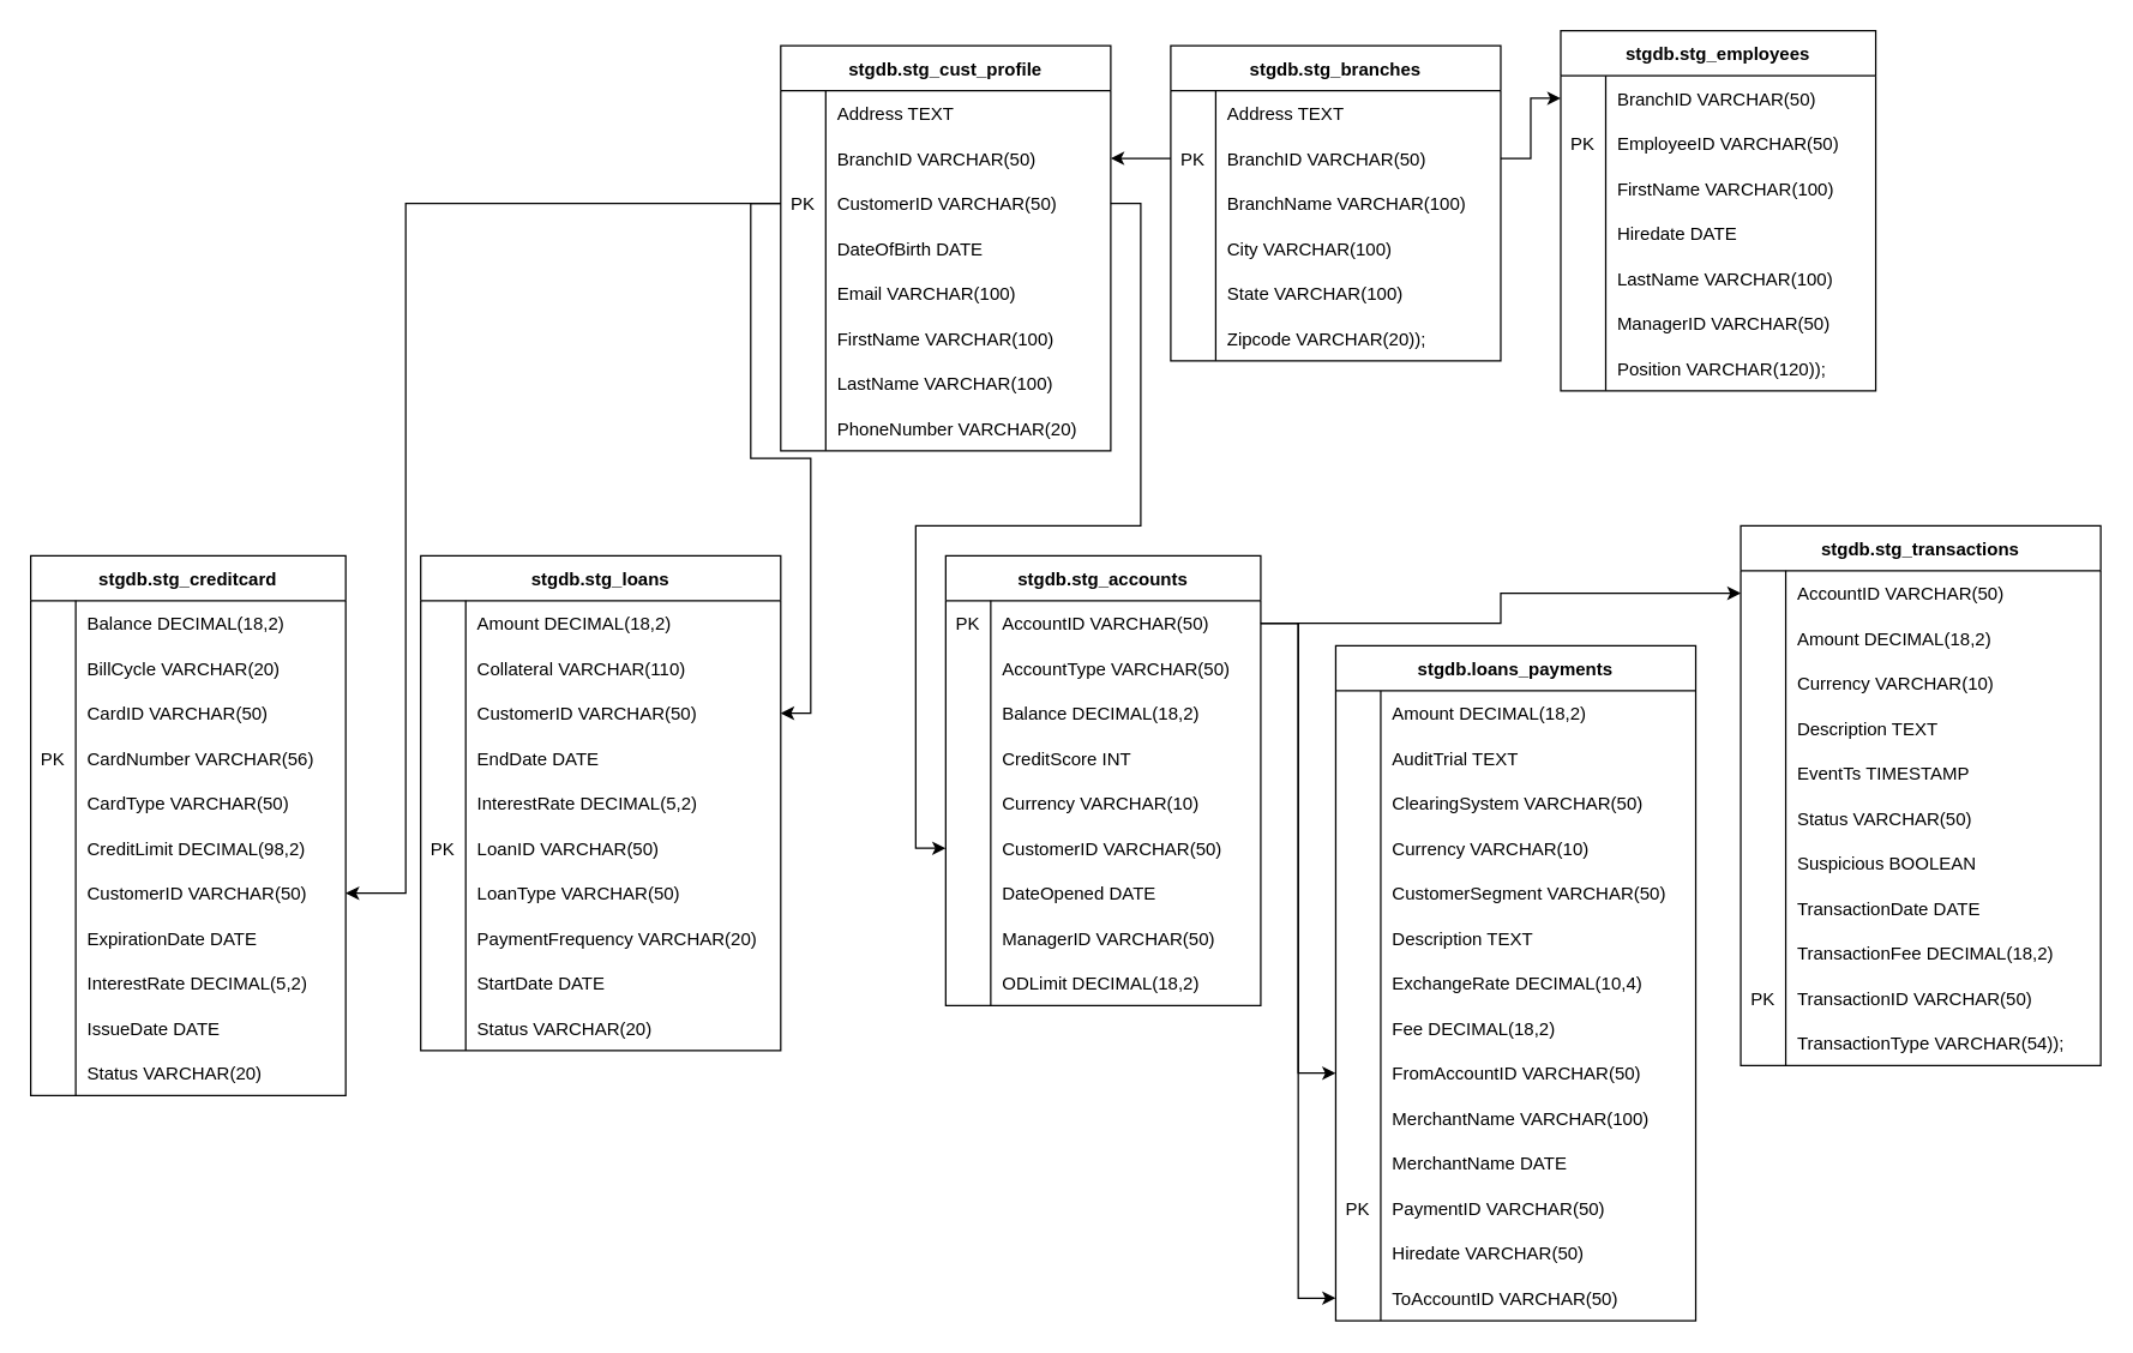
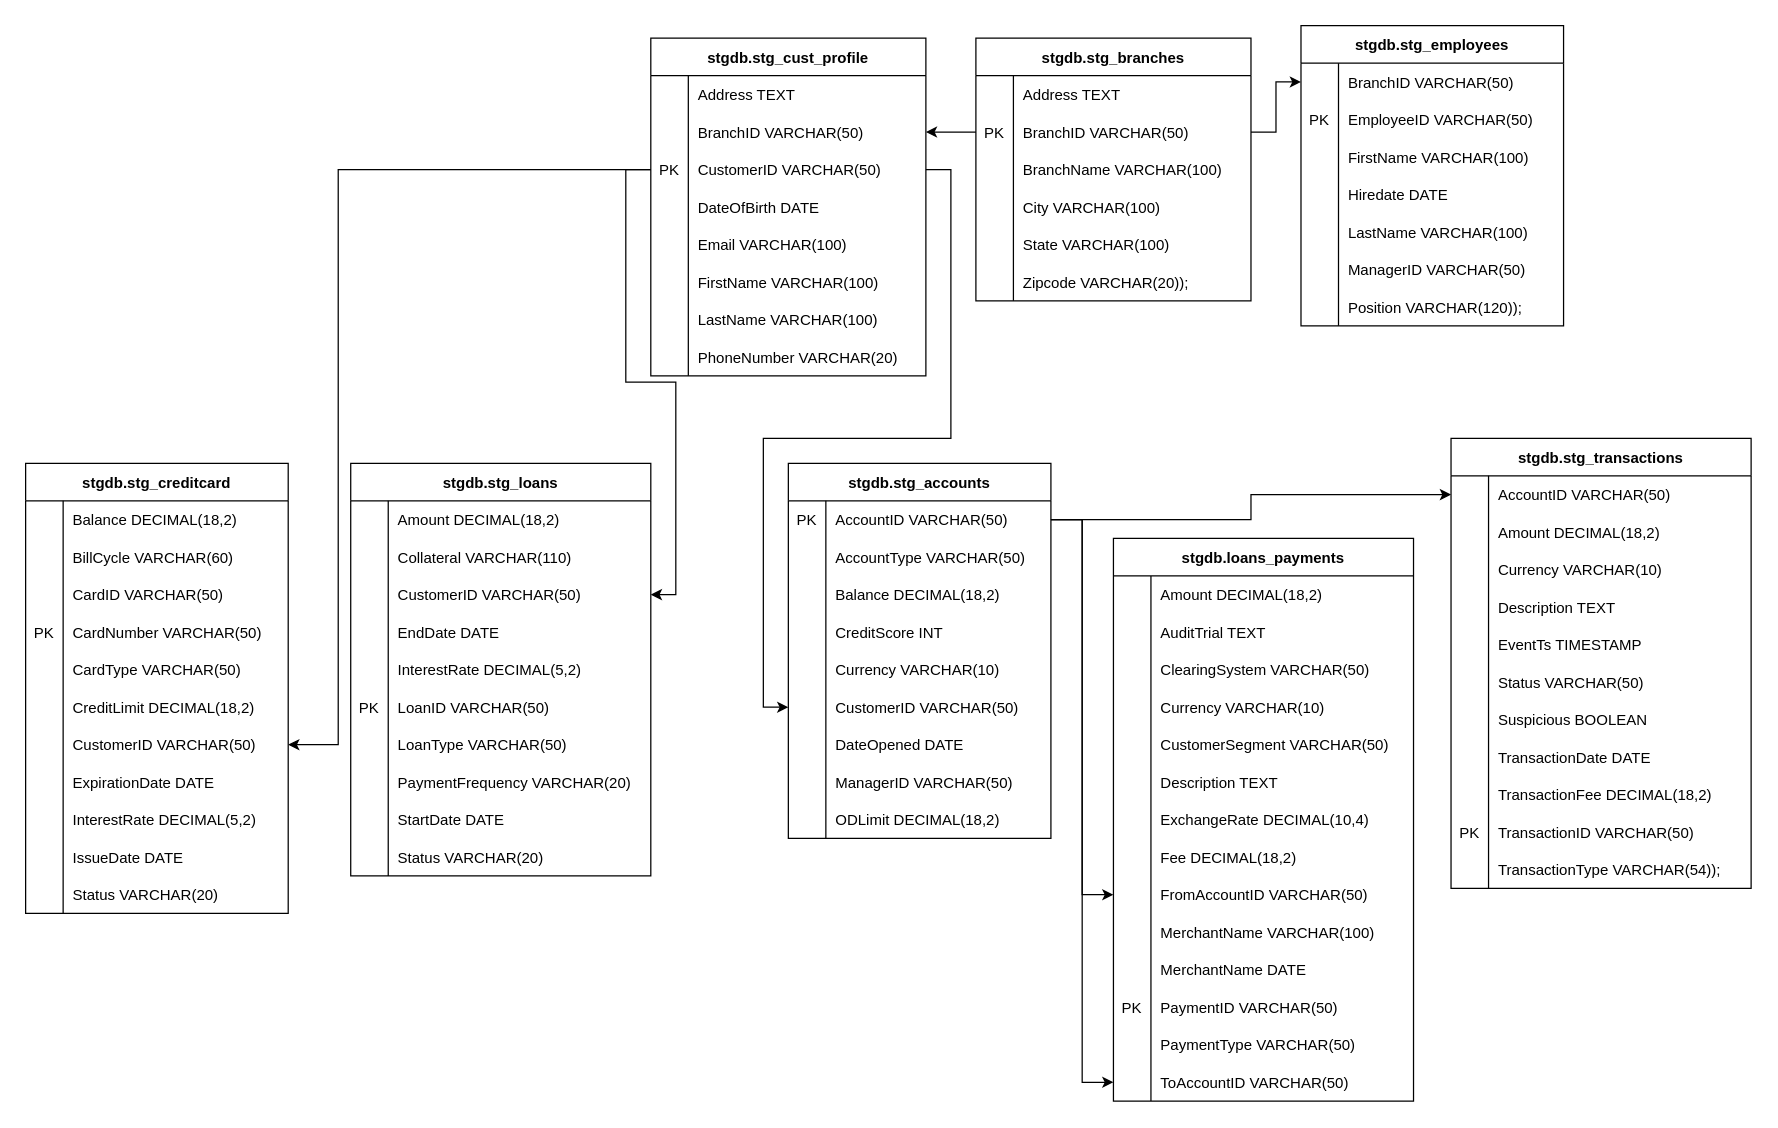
- <mxCell id="113" value="BillCycle VARCHAR(20)" style="shape=partialRectangle;overflow=hidden;connectable=0;fillColor=none;align=left;strokeColor=inherit;top=0;left=0;bottom=0;right=0;spacingLeft=6;" parent="111" vertex="1"><mxGeometry x="30" width="180" height="30" as="geometry"><mxRectangle width="180" height="30" as="alternateBounds" /></mxGeometry></mxCell>
+ <mxCell id="113" value="BillCycle VARCHAR(60)" style="shape=partialRectangle;overflow=hidden;connectable=0;fillColor=none;align=left;strokeColor=inherit;top=0;left=0;bottom=0;right=0;spacingLeft=6;" parent="111" vertex="1"><mxGeometry x="30" width="180" height="30" as="geometry"><mxRectangle width="180" height="30" as="alternateBounds" /></mxGeometry></mxCell>
- <mxCell id="119" value="CardNumber VARCHAR(56)" style="shape=partialRectangle;overflow=hidden;connectable=0;fillColor=none;align=left;strokeColor=inherit;top=0;left=0;bottom=0;right=0;spacingLeft=6;" parent="117" vertex="1"><mxGeometry x="30" width="180" height="30" as="geometry"><mxRectangle width="180" height="30" as="alternateBounds" /></mxGeometry></mxCell>
+ <mxCell id="119" value="CardNumber VARCHAR(50)" style="shape=partialRectangle;overflow=hidden;connectable=0;fillColor=none;align=left;strokeColor=inherit;top=0;left=0;bottom=0;right=0;spacingLeft=6;" parent="117" vertex="1"><mxGeometry x="30" width="180" height="30" as="geometry"><mxRectangle width="180" height="30" as="alternateBounds" /></mxGeometry></mxCell>
- <mxCell id="125" value="CreditLimit DECIMAL(98,2)" style="shape=partialRectangle;overflow=hidden;connectable=0;fillColor=none;align=left;strokeColor=inherit;top=0;left=0;bottom=0;right=0;spacingLeft=6;" parent="123" vertex="1"><mxGeometry x="30" width="180" height="30" as="geometry"><mxRectangle width="180" height="30" as="alternateBounds" /></mxGeometry></mxCell>
+ <mxCell id="125" value="CreditLimit DECIMAL(18,2)" style="shape=partialRectangle;overflow=hidden;connectable=0;fillColor=none;align=left;strokeColor=inherit;top=0;left=0;bottom=0;right=0;spacingLeft=6;" parent="123" vertex="1"><mxGeometry x="30" width="180" height="30" as="geometry"><mxRectangle width="180" height="30" as="alternateBounds" /></mxGeometry></mxCell>
- <mxCell id="103" value="Hiredate VARCHAR(50)" style="shape=partialRectangle;overflow=hidden;connectable=0;fillColor=none;align=left;strokeColor=inherit;top=0;left=0;bottom=0;right=0;spacingLeft=6;" parent="101" vertex="1"><mxGeometry x="30" width="210" height="30" as="geometry"><mxRectangle width="210" height="30" as="alternateBounds" /></mxGeometry></mxCell>
+ <mxCell id="103" value="PaymentType VARCHAR(50)" style="shape=partialRectangle;overflow=hidden;connectable=0;fillColor=none;align=left;strokeColor=inherit;top=0;left=0;bottom=0;right=0;spacingLeft=6;" parent="101" vertex="1"><mxGeometry x="30" width="210" height="30" as="geometry"><mxRectangle width="210" height="30" as="alternateBounds" /></mxGeometry></mxCell>
